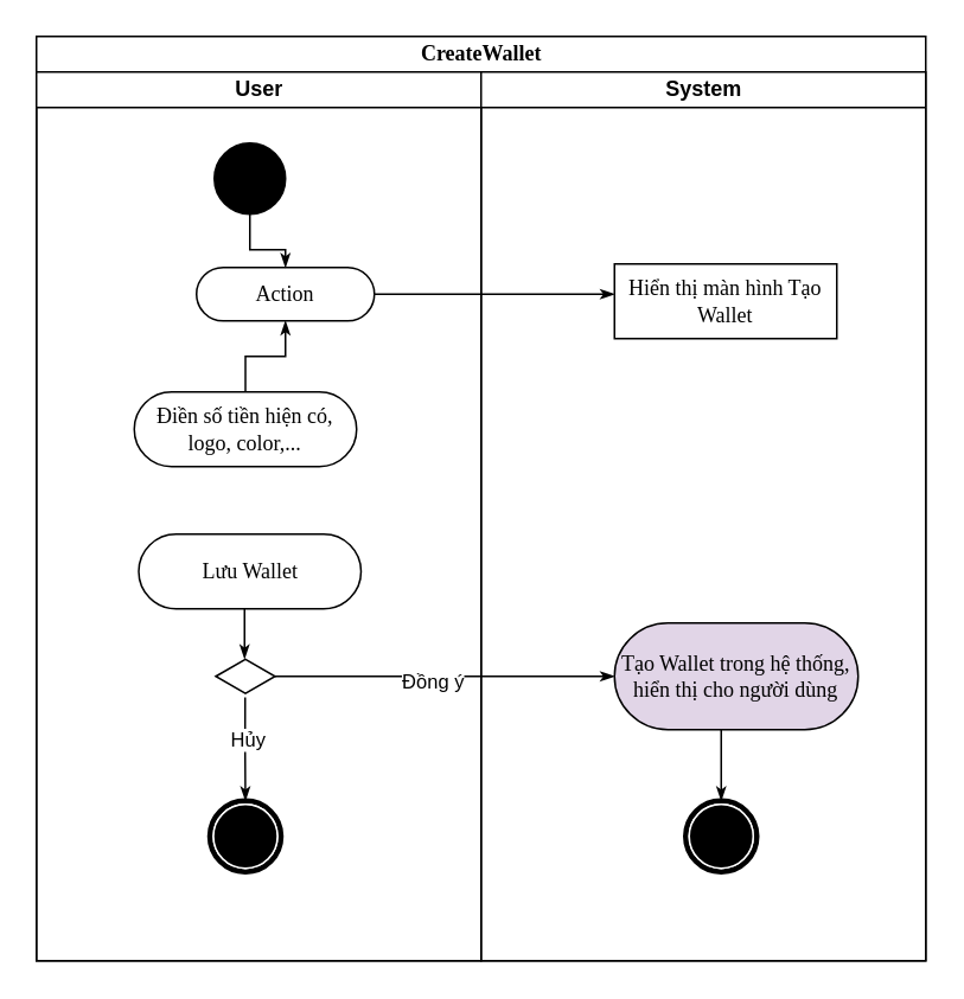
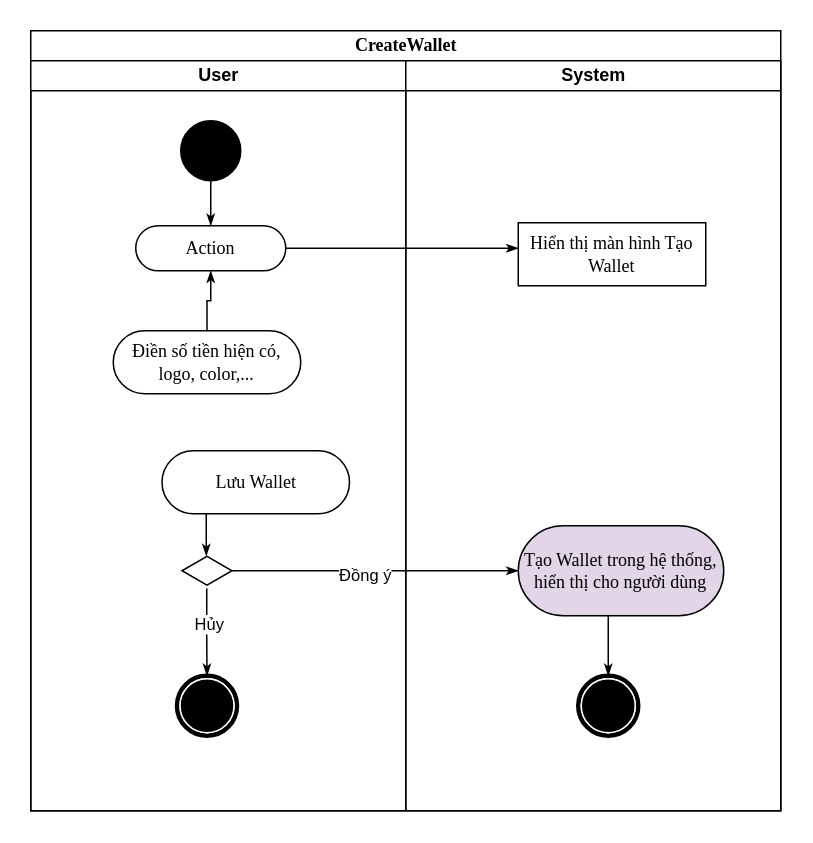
- <mxCell id="5" value="Action" style="rounded=1;whiteSpace=wrap;html=1;shadow=0;comic=0;labelBackgroundColor=none;strokeWidth=1;fontFamily=Verdana;fontSize=12;align=center;arcSize=50;" parent="3" vertex="1"><mxGeometry x="90" y="110" width="100" height="30" as="geometry" /></mxCell>
+ <mxCell id="5" value="Action" style="rounded=1;whiteSpace=wrap;html=1;shadow=0;comic=0;labelBackgroundColor=none;strokeWidth=1;fontFamily=Verdana;fontSize=12;align=center;arcSize=50;" parent="3" vertex="1"><mxGeometry x="70" y="110" width="100" height="30" as="geometry" /></mxCell>
- <mxCell id="10" value="Lưu Wallet" style="rounded=1;whiteSpace=wrap;html=1;shadow=0;comic=0;labelBackgroundColor=none;strokeWidth=1;fontFamily=Verdana;fontSize=12;align=center;arcSize=50;" vertex="1" parent="3"><mxGeometry x="57.5" y="260" width="125" height="42" as="geometry" /></mxCell>
+ <mxCell id="10" value="Lưu Wallet" style="rounded=1;whiteSpace=wrap;html=1;shadow=0;comic=0;labelBackgroundColor=none;strokeWidth=1;fontFamily=Verdana;fontSize=12;align=center;arcSize=50;" vertex="1" parent="3"><mxGeometry x="87.5" y="260" width="125" height="42" as="geometry" /></mxCell>
